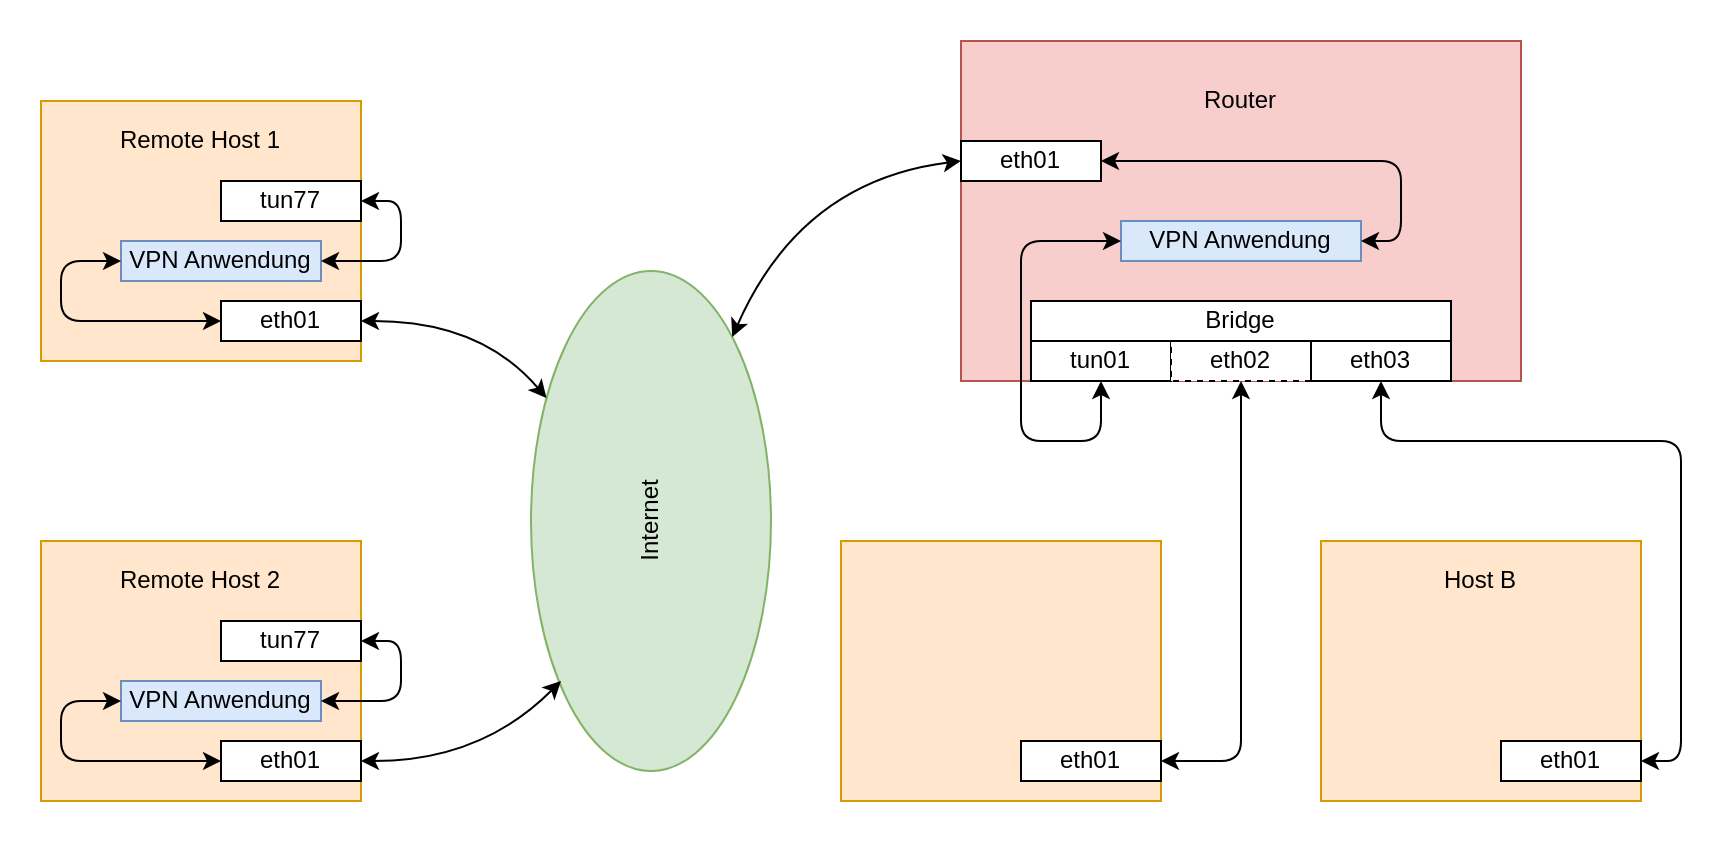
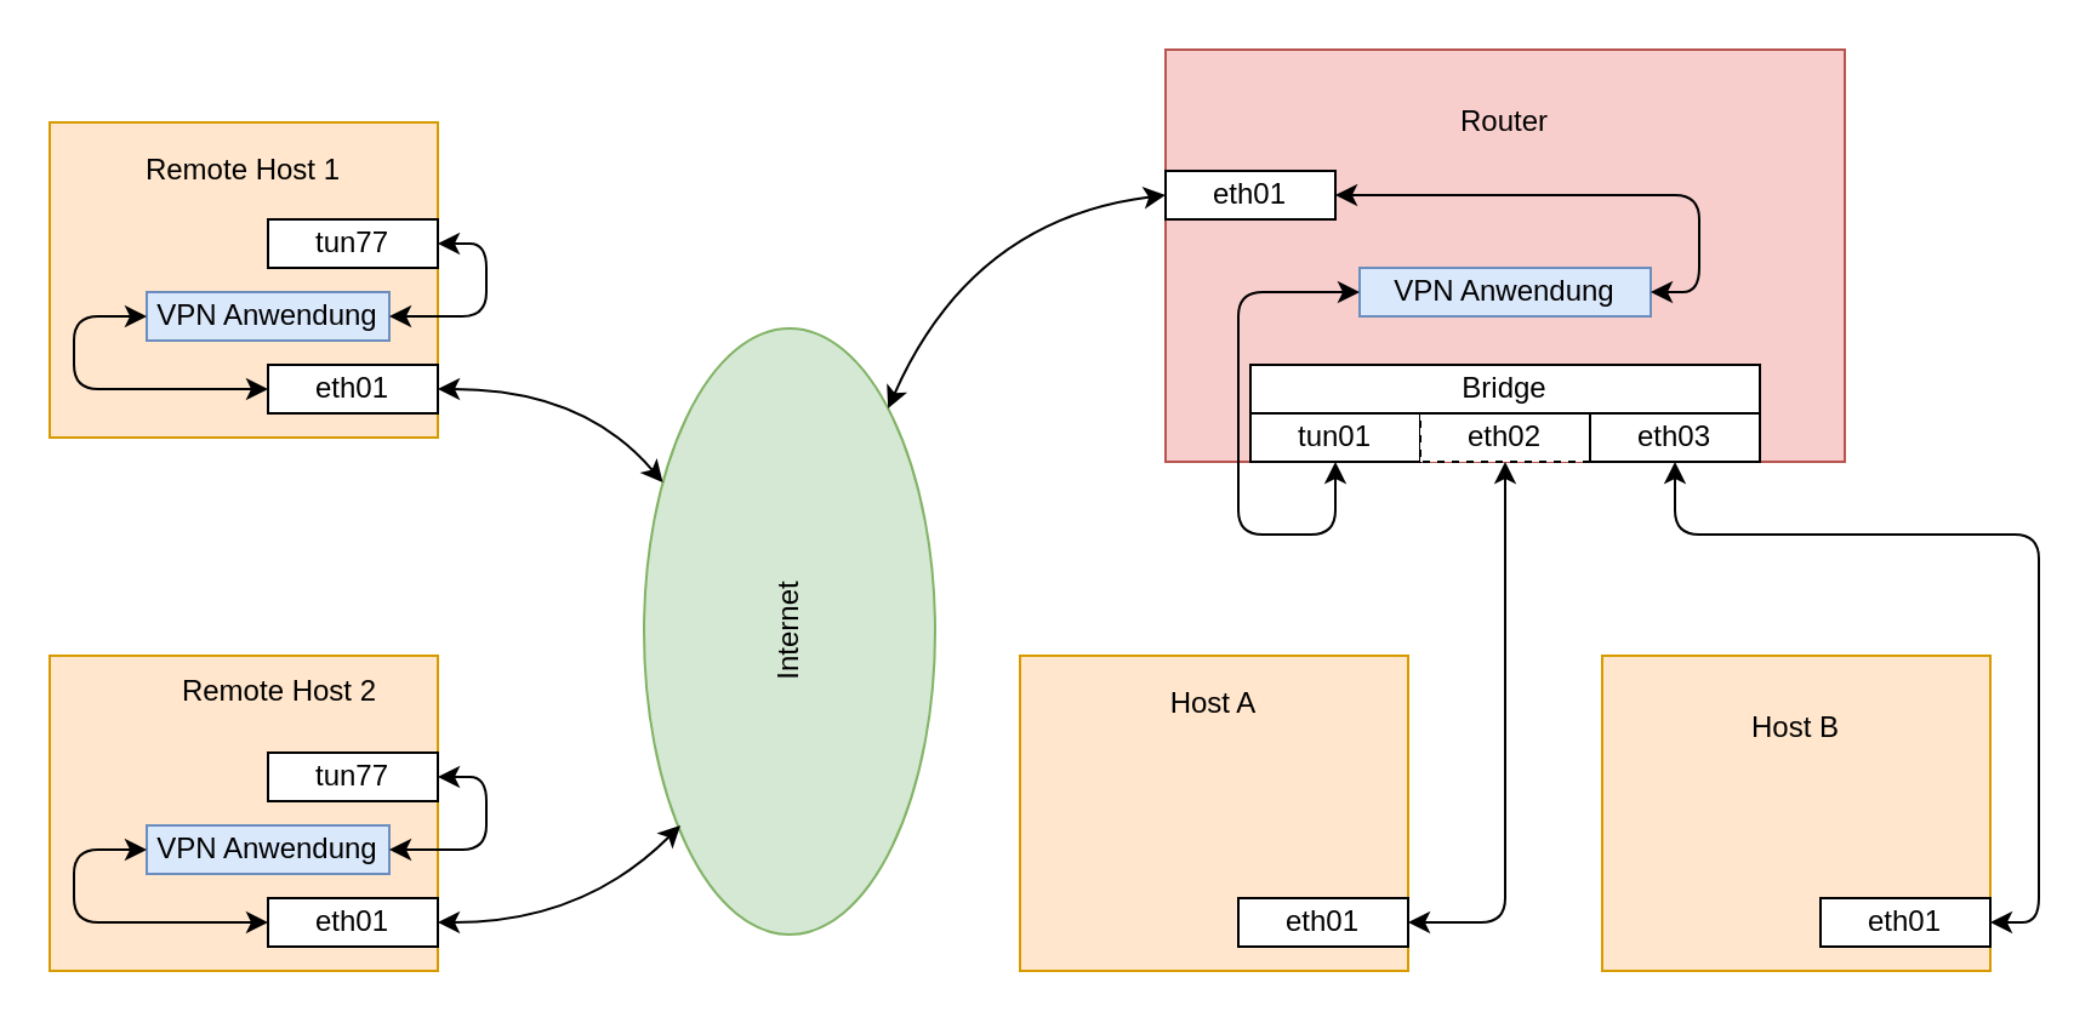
- <mxCell id="19" value="Remote Host 2" style="text;html=1;strokeColor=none;fillColor=none;align=center;verticalAlign=middle;whiteSpace=wrap;rounded=0;" parent="1" vertex="1"><mxGeometry x="55" y="280" width="90" height="20" as="geometry" /></mxCell>
+ <mxCell id="19" value="Remote Host 2" style="text;html=1;strokeColor=none;fillColor=none;align=center;verticalAlign=middle;whiteSpace=wrap;rounded=0;" parent="1" vertex="1"><mxGeometry x="70" y="275" width="90" height="20" as="geometry" /></mxCell>
+ <mxCell id="25" value="Host A" style="text;html=1;strokeColor=none;fillColor=none;align=center;verticalAlign=middle;whiteSpace=wrap;rounded=0;" parent="1" vertex="1"><mxGeometry x="455" y="280" width="90" height="20" as="geometry" /></mxCell>
- <mxCell id="28" value="Host B" style="text;html=1;strokeColor=none;fillColor=none;align=center;verticalAlign=middle;whiteSpace=wrap;rounded=0;" parent="1" vertex="1"><mxGeometry x="695" y="280" width="90" height="20" as="geometry" /></mxCell>
+ <mxCell id="28" value="Host B" style="text;html=1;strokeColor=none;fillColor=none;align=center;verticalAlign=middle;whiteSpace=wrap;rounded=0;" parent="1" vertex="1"><mxGeometry x="695" y="290" width="90" height="20" as="geometry" /></mxCell>
